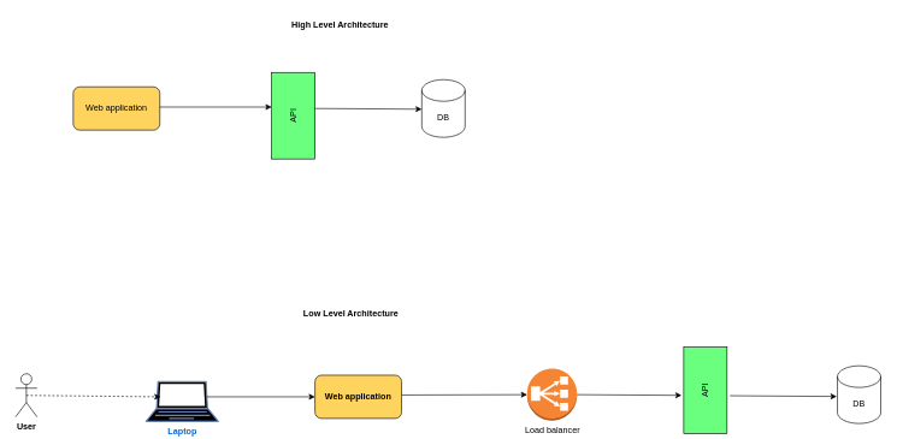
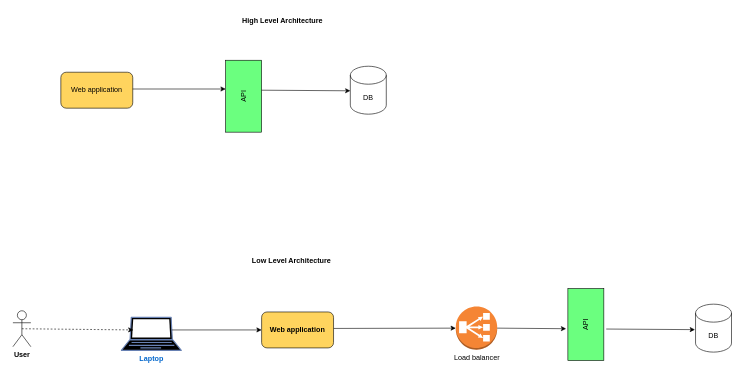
- <mxCell id="5" value="Load balancer" style="outlineConnect=0;dashed=0;verticalLabelPosition=bottom;verticalAlign=top;align=center;html=1;shape=mxgraph.aws3.classic_load_balancer;fillColor=#F58534;gradientColor=none;" vertex="1" parent="1"><mxGeometry x="729" y="511" width="69" height="72" as="geometry" /></mxCell>
+ <mxCell id="5" value="Load balancer" style="outlineConnect=0;dashed=0;verticalLabelPosition=bottom;verticalAlign=top;align=center;html=1;shape=mxgraph.aws3.classic_load_balancer;fillColor=#F58534;gradientColor=none;" vertex="1" parent="1"><mxGeometry x="759" y="511" width="69" height="72" as="geometry" /></mxCell>
